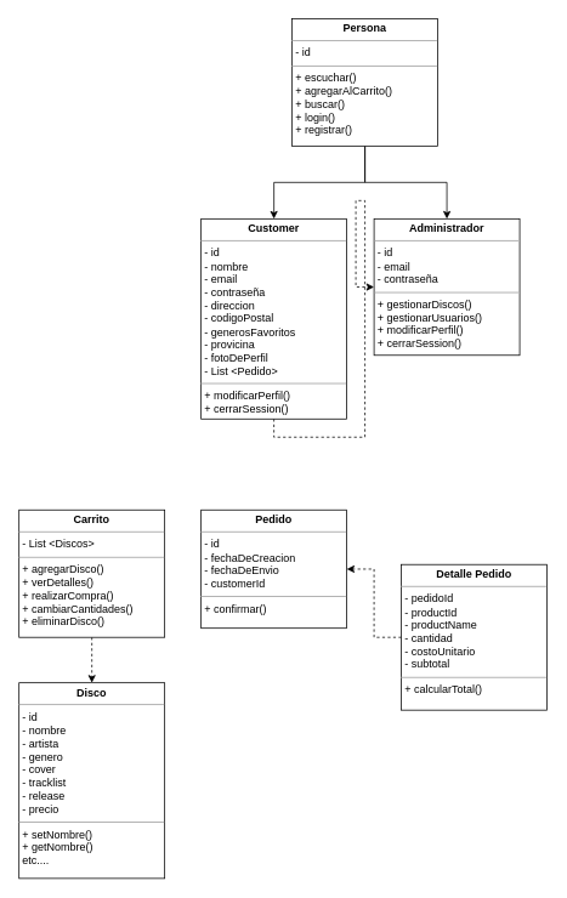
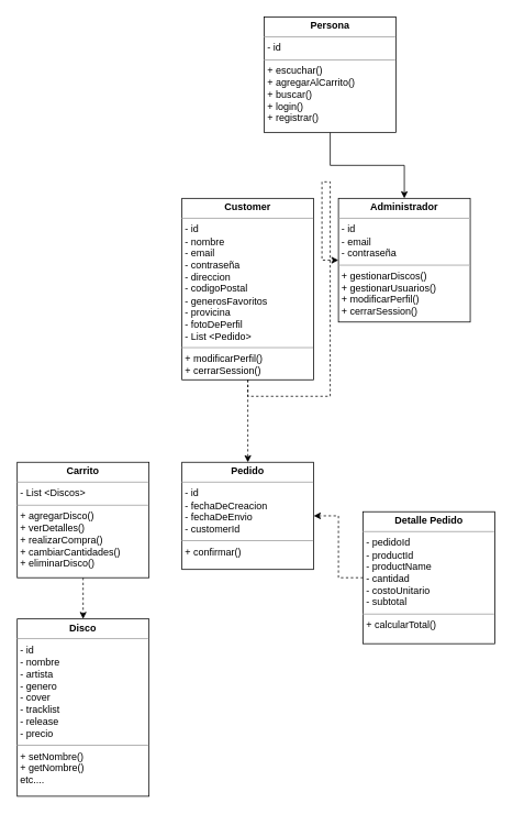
- <mxCell id="2" style="edgeStyle=orthogonalEdgeStyle;rounded=0;orthogonalLoop=1;jettySize=auto;html=1;exitX=0.5;exitY=1;exitDx=0;exitDy=0;entryX=0.5;entryY=0;entryDx=0;entryDy=0;" parent="1" source="4" target="7" edge="1"><mxGeometry relative="1" as="geometry" /></mxCell>
+ <mxCell id="5" style="edgeStyle=orthogonalEdgeStyle;rounded=0;orthogonalLoop=1;jettySize=auto;html=1;exitX=0.5;exitY=1;exitDx=0;exitDy=0;entryX=0.5;entryY=0;entryDx=0;entryDy=0;dashed=1;" parent="1" source="7" target="12" edge="1"><mxGeometry relative="1" as="geometry" /></mxCell>
